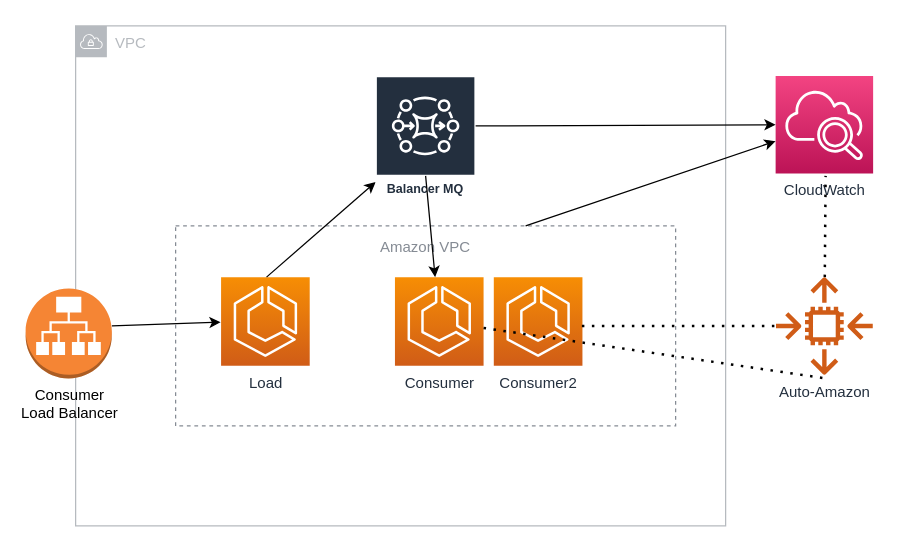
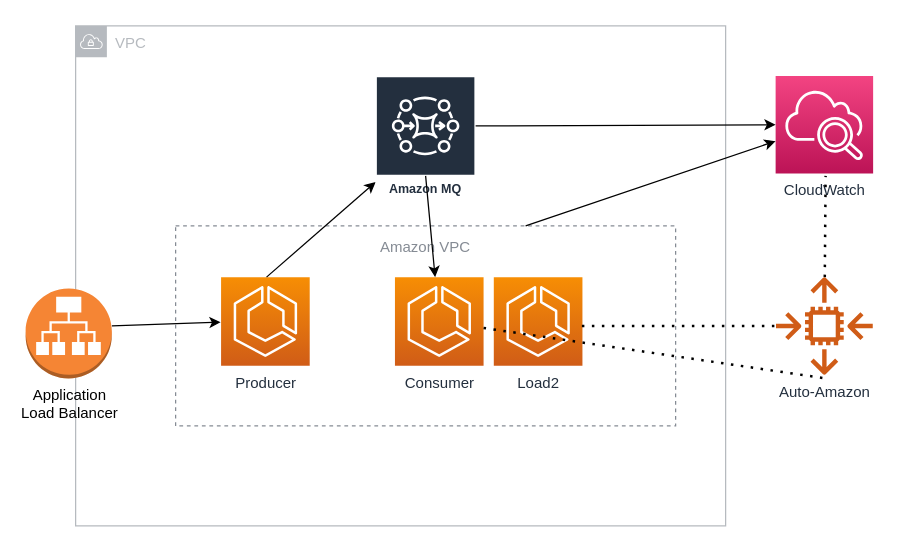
- <mxCell id="9" value="Balancer MQ" style="outlineConnect=0;fontColor=#232F3E;gradientColor=none;strokeColor=#ffffff;fillColor=#232F3E;dashed=0;verticalLabelPosition=middle;verticalAlign=bottom;align=center;html=1;whiteSpace=wrap;fontSize=10;fontStyle=1;spacing=3;shape=mxgraph.aws4.productIcon;prIcon=mxgraph.aws4.mq;" vertex="1" parent="1"><mxGeometry x="300" y="60" width="80" height="100" as="geometry" /></mxCell>
+ <mxCell id="9" value="Amazon MQ" style="outlineConnect=0;fontColor=#232F3E;gradientColor=none;strokeColor=#ffffff;fillColor=#232F3E;dashed=0;verticalLabelPosition=middle;verticalAlign=bottom;align=center;html=1;whiteSpace=wrap;fontSize=10;fontStyle=1;spacing=3;shape=mxgraph.aws4.productIcon;prIcon=mxgraph.aws4.mq;" vertex="1" parent="1"><mxGeometry x="300" y="60" width="80" height="100" as="geometry" /></mxCell>
- <mxCell id="5" value="Load" style="outlineConnect=0;fontColor=#232F3E;gradientColor=#F78E04;gradientDirection=north;fillColor=#D05C17;strokeColor=#ffffff;dashed=0;verticalLabelPosition=bottom;verticalAlign=top;align=center;html=1;fontSize=12;fontStyle=0;aspect=fixed;shape=mxgraph.aws4.resourceIcon;resIcon=mxgraph.aws4.ecs;" vertex="1" parent="3"><mxGeometry x="36.364" y="41" width="70.909" height="70.909" as="geometry" /></mxCell>
+ <mxCell id="5" value="Producer" style="outlineConnect=0;fontColor=#232F3E;gradientColor=#F78E04;gradientDirection=north;fillColor=#D05C17;strokeColor=#ffffff;dashed=0;verticalLabelPosition=bottom;verticalAlign=top;align=center;html=1;fontSize=12;fontStyle=0;aspect=fixed;shape=mxgraph.aws4.resourceIcon;resIcon=mxgraph.aws4.ecs;" vertex="1" parent="3"><mxGeometry x="36.364" y="41" width="70.909" height="70.909" as="geometry" /></mxCell>
- <mxCell id="7" value="Consumer2" style="outlineConnect=0;fontColor=#232F3E;gradientColor=#F78E04;gradientDirection=north;fillColor=#D05C17;strokeColor=#ffffff;dashed=0;verticalLabelPosition=bottom;verticalAlign=top;align=center;html=1;fontSize=12;fontStyle=0;aspect=fixed;shape=mxgraph.aws4.resourceIcon;resIcon=mxgraph.aws4.ecs;" vertex="1" parent="3"><mxGeometry x="254.545" y="41" width="70.909" height="70.909" as="geometry" /></mxCell>
+ <mxCell id="7" value="Load2" style="outlineConnect=0;fontColor=#232F3E;gradientColor=#F78E04;gradientDirection=north;fillColor=#D05C17;strokeColor=#ffffff;dashed=0;verticalLabelPosition=bottom;verticalAlign=top;align=center;html=1;fontSize=12;fontStyle=0;aspect=fixed;shape=mxgraph.aws4.resourceIcon;resIcon=mxgraph.aws4.ecs;" vertex="1" parent="3"><mxGeometry x="254.545" y="41" width="70.909" height="70.909" as="geometry" /></mxCell>
- <mxCell id="11" value="Consumer &lt;br&gt;Load Balancer" style="outlineConnect=0;dashed=0;verticalLabelPosition=bottom;verticalAlign=top;align=center;html=1;shape=mxgraph.aws3.application_load_balancer;fillColor=#F58534;gradientColor=none;" vertex="1" parent="1"><mxGeometry x="20" y="230" width="69" height="72" as="geometry" /></mxCell>
+ <mxCell id="11" value="Application &lt;br&gt;Load Balancer" style="outlineConnect=0;dashed=0;verticalLabelPosition=bottom;verticalAlign=top;align=center;html=1;shape=mxgraph.aws3.application_load_balancer;fillColor=#F58534;gradientColor=none;" vertex="1" parent="1"><mxGeometry x="20" y="230" width="69" height="72" as="geometry" /></mxCell>
